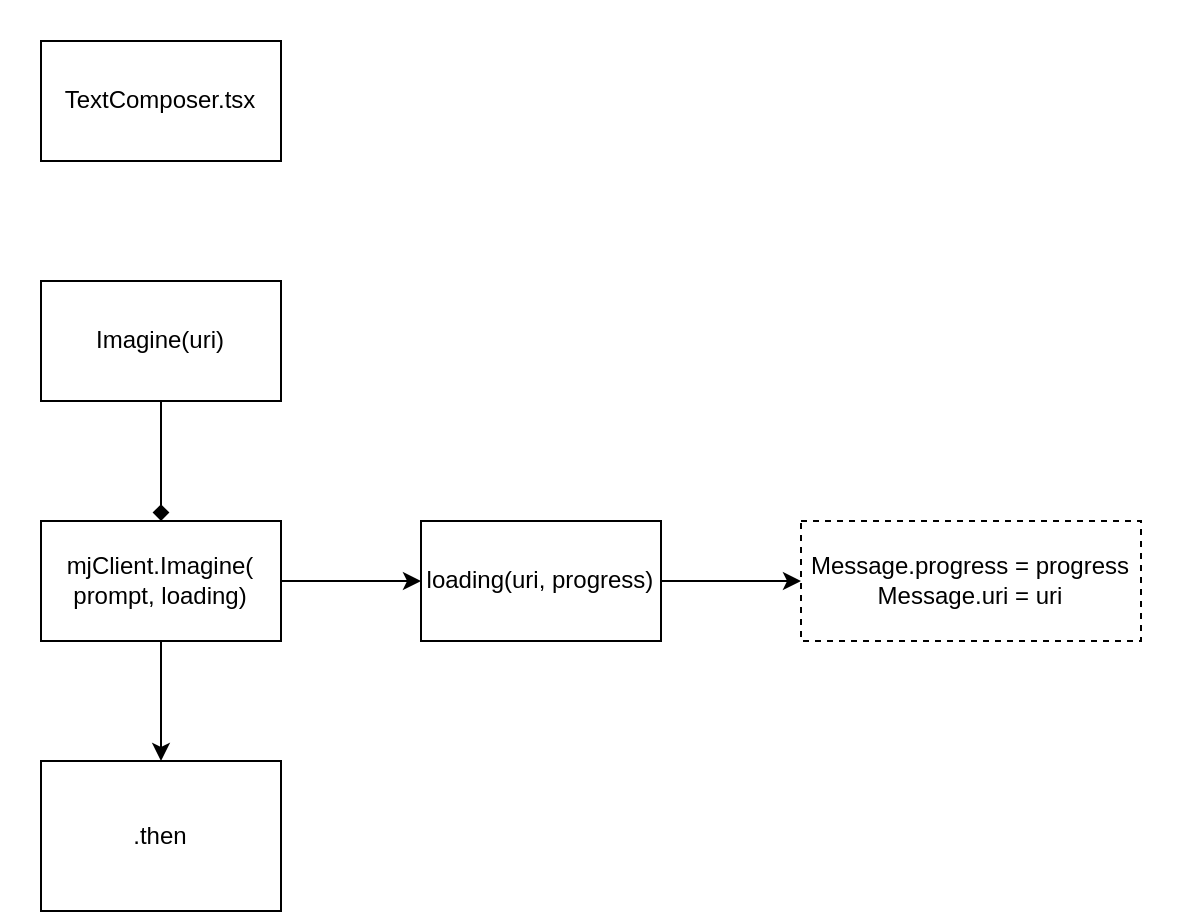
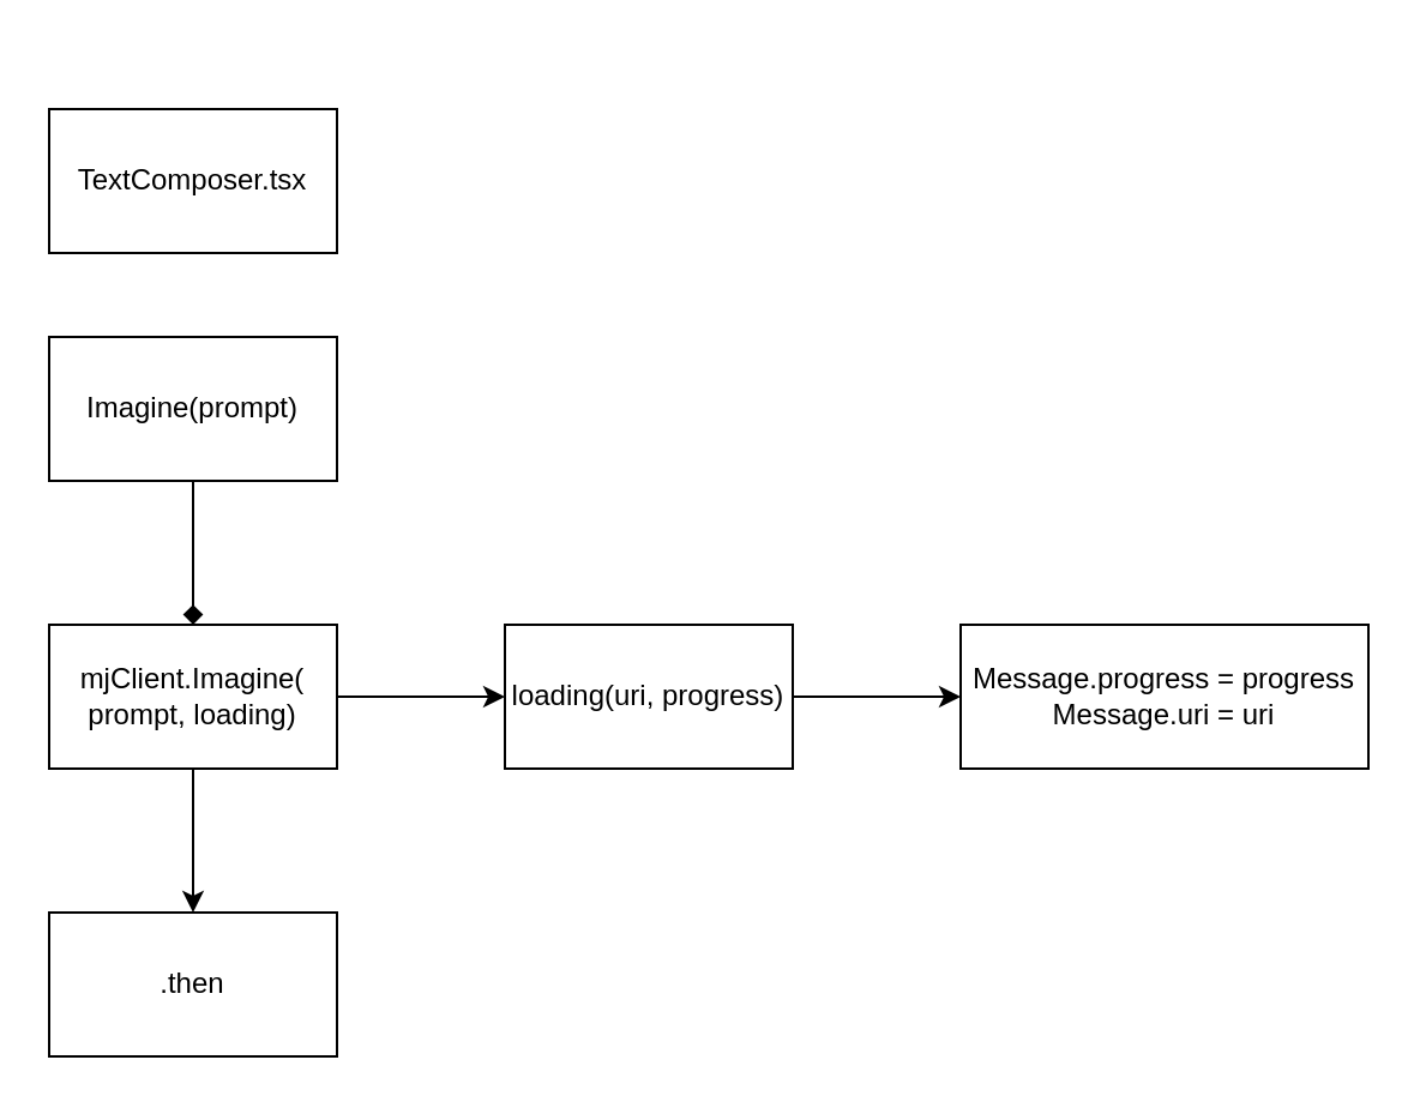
- <mxCell id="2" value="TextComposer.tsx" style="rounded=0;whiteSpace=wrap;html=1;" vertex="1" parent="1"><mxGeometry x="20" y="20" width="120" height="60" as="geometry" /></mxCell>
+ <mxCell id="2" value="TextComposer.tsx" style="rounded=0;whiteSpace=wrap;html=1;" vertex="1" parent="1"><mxGeometry x="20" y="45" width="120" height="60" as="geometry" /></mxCell>
- <mxCell id="4" value="Imagine(uri)" style="whiteSpace=wrap;html=1;rounded=0;" vertex="1" parent="1"><mxGeometry x="20" y="140" width="120" height="60" as="geometry" /></mxCell>
+ <mxCell id="4" value="Imagine(prompt)" style="whiteSpace=wrap;html=1;rounded=0;" vertex="1" parent="1"><mxGeometry x="20" y="140" width="120" height="60" as="geometry" /></mxCell>
- <mxCell id="10" value="Message.progress = progress&lt;br&gt;Message.uri = uri" style="whiteSpace=wrap;html=1;rounded=0;dashed=1;" vertex="1" parent="1"><mxGeometry x="400" y="260" width="170" height="60" as="geometry" /></mxCell>
+ <mxCell id="10" value="Message.progress = progress&lt;br&gt;Message.uri = uri" style="whiteSpace=wrap;html=1;rounded=0;" vertex="1" parent="1"><mxGeometry x="400" y="260" width="170" height="60" as="geometry" /></mxCell>
- <mxCell id="11" value=".then" style="whiteSpace=wrap;html=1;rounded=0;" vertex="1" parent="1"><mxGeometry x="20" y="380" width="120" height="75" as="geometry" /></mxCell>
+ <mxCell id="11" value=".then" style="whiteSpace=wrap;html=1;rounded=0;" vertex="1" parent="1"><mxGeometry x="20" y="380" width="120" height="60" as="geometry" /></mxCell>
